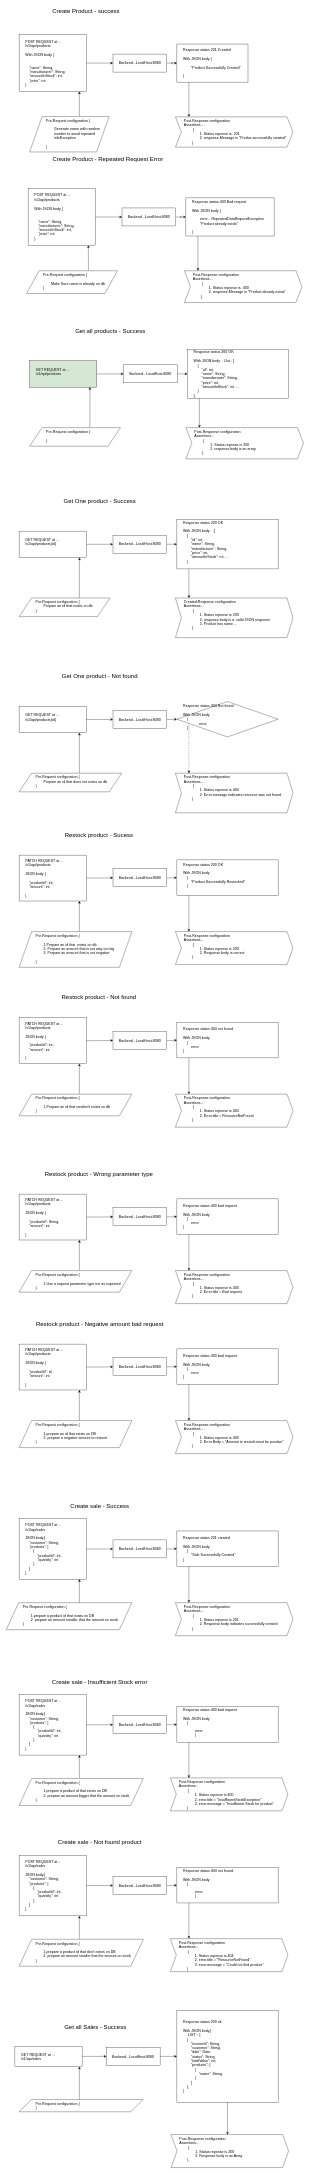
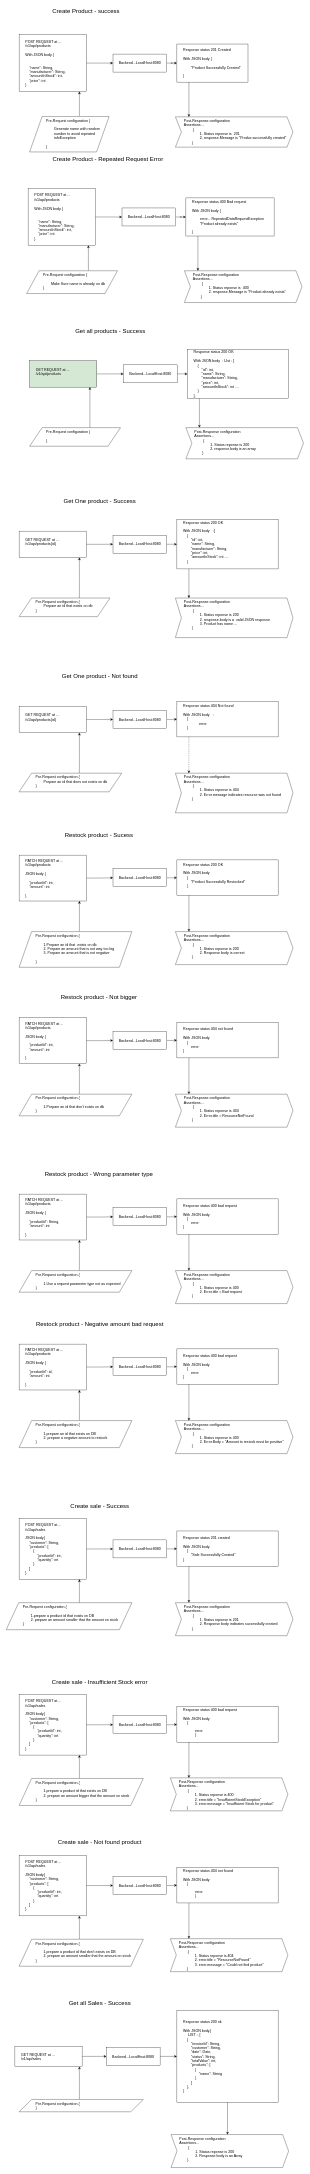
- <mxCell id="39" value="&lt;div&gt;&lt;span style=&quot;white-space: pre;&quot;&gt;&#09;Created&lt;/span&gt;-Response configuration&lt;/div&gt;&lt;div&gt;&lt;span style=&quot;white-space: pre;&quot;&gt;&#09;&lt;/span&gt;Assertions...&lt;/div&gt;&lt;div&gt;&lt;span style=&quot;white-space: pre;&quot;&gt;&#09;&lt;/span&gt;&lt;span style=&quot;white-space: pre;&quot;&gt;&#09;&lt;/span&gt;&amp;nbsp;{&lt;/div&gt;&lt;div&gt;&lt;span style=&quot;white-space: pre;&quot;&gt;&#09;&lt;/span&gt;&lt;span style=&quot;white-space: pre;&quot;&gt;&#09;&lt;span style=&quot;white-space: pre;&quot;&gt;&#09;&lt;/span&gt;1. Status reponse is 200&lt;/span&gt;&lt;/div&gt;&lt;div&gt;&lt;span style=&quot;white-space: pre;&quot;&gt;&lt;span style=&quot;white-space: pre;&quot;&gt;&#09;&lt;/span&gt;&lt;span style=&quot;white-space: pre;&quot;&gt;&#09;&lt;/span&gt;&lt;span style=&quot;white-space: pre;&quot;&gt;&#09;&lt;/span&gt;2. response.body is a  valid JSON resposne&lt;/span&gt;&lt;/div&gt;&lt;div&gt;&lt;span style=&quot;white-space: pre;&quot;&gt;&lt;span style=&quot;white-space: pre;&quot;&gt;&#09;&lt;/span&gt;&lt;span style=&quot;white-space: pre;&quot;&gt;&#09;&lt;/span&gt;&lt;span style=&quot;white-space: pre;&quot;&gt;&#09;&lt;/span&gt;3. Product has name ...&lt;/span&gt;&lt;/div&gt;&lt;div&gt;&lt;span style=&quot;white-space: pre;&quot;&gt;&#09;&lt;/span&gt;&lt;span style=&quot;white-space: pre;&quot;&gt;&#09;&lt;/span&gt;}&lt;/div&gt;" style="shape=step;perimeter=stepPerimeter;whiteSpace=wrap;html=1;fixedSize=1;align=left;verticalAlign=top;" vertex="1" parent="1"><mxGeometry x="584" y="1993" width="392" height="132" as="geometry" /></mxCell>
+ <mxCell id="39" value="&lt;div&gt;&lt;span style=&quot;white-space: pre;&quot;&gt;&#09;Post&lt;/span&gt;-Response configuration&lt;/div&gt;&lt;div&gt;&lt;span style=&quot;white-space: pre;&quot;&gt;&#09;&lt;/span&gt;Assertions...&lt;/div&gt;&lt;div&gt;&lt;span style=&quot;white-space: pre;&quot;&gt;&#09;&lt;/span&gt;&lt;span style=&quot;white-space: pre;&quot;&gt;&#09;&lt;/span&gt;&amp;nbsp;{&lt;/div&gt;&lt;div&gt;&lt;span style=&quot;white-space: pre;&quot;&gt;&#09;&lt;/span&gt;&lt;span style=&quot;white-space: pre;&quot;&gt;&#09;&lt;span style=&quot;white-space: pre;&quot;&gt;&#09;&lt;/span&gt;1. Status reponse is 200&lt;/span&gt;&lt;/div&gt;&lt;div&gt;&lt;span style=&quot;white-space: pre;&quot;&gt;&lt;span style=&quot;white-space: pre;&quot;&gt;&#09;&lt;/span&gt;&lt;span style=&quot;white-space: pre;&quot;&gt;&#09;&lt;/span&gt;&lt;span style=&quot;white-space: pre;&quot;&gt;&#09;&lt;/span&gt;2. response.body is a  valid JSON resposne&lt;/span&gt;&lt;/div&gt;&lt;div&gt;&lt;span style=&quot;white-space: pre;&quot;&gt;&lt;span style=&quot;white-space: pre;&quot;&gt;&#09;&lt;/span&gt;&lt;span style=&quot;white-space: pre;&quot;&gt;&#09;&lt;/span&gt;&lt;span style=&quot;white-space: pre;&quot;&gt;&#09;&lt;/span&gt;3. Product has name ...&lt;/span&gt;&lt;/div&gt;&lt;div&gt;&lt;span style=&quot;white-space: pre;&quot;&gt;&#09;&lt;/span&gt;&lt;span style=&quot;white-space: pre;&quot;&gt;&#09;&lt;/span&gt;}&lt;/div&gt;" style="shape=step;perimeter=stepPerimeter;whiteSpace=wrap;html=1;fixedSize=1;align=left;verticalAlign=top;" vertex="1" parent="1"><mxGeometry x="584" y="1993" width="392" height="132" as="geometry" /></mxCell>
- <mxCell id="46" value="&lt;div align=&quot;left&quot;&gt;Response status 404 Not found&lt;br&gt;&lt;br&gt;With JSON body&amp;nbsp; &amp;nbsp;:&lt;br&gt;&amp;nbsp; &amp;nbsp; {&lt;br&gt;&amp;nbsp; &amp;nbsp; &amp;nbsp; &amp;nbsp;&amp;nbsp;&lt;span style=&quot;white-space: pre;&quot;&gt;&#09;error&lt;/span&gt;&lt;br&gt;&amp;nbsp; &amp;nbsp; }&lt;br&gt;&lt;br&gt;&lt;/div&gt;" style="rhombus;whiteSpace=wrap;html=1;align=left;spacing=21;" vertex="1" parent="1"><mxGeometry x="589" y="2338" width="337.41" height="118" as="geometry" /></mxCell>
+ <mxCell id="46" value="&lt;div align=&quot;left&quot;&gt;Response status 404 Not found&lt;br&gt;&lt;br&gt;With JSON body&amp;nbsp; &amp;nbsp;:&lt;br&gt;&amp;nbsp; &amp;nbsp; {&lt;br&gt;&amp;nbsp; &amp;nbsp; &amp;nbsp; &amp;nbsp;&amp;nbsp;&lt;span style=&quot;white-space: pre;&quot;&gt;&#09;error&lt;/span&gt;&lt;br&gt;&amp;nbsp; &amp;nbsp; }&lt;br&gt;&lt;br&gt;&lt;/div&gt;" style="rounded=0;whiteSpace=wrap;html=1;align=left;spacing=21;" vertex="1" parent="1"><mxGeometry x="589" y="2338" width="337.41" height="118" as="geometry" /></mxCell>
- <mxCell id="71" value="Restock product - Not found&amp;nbsp;" style="text;html=1;align=center;verticalAlign=middle;whiteSpace=wrap;rounded=0;fontSize=20;" vertex="1" parent="1"><mxGeometry x="97" y="3308" width="470" height="30" as="geometry" /></mxCell>
+ <mxCell id="71" value="Restock product - Not bigger&amp;nbsp;" style="text;html=1;align=center;verticalAlign=middle;whiteSpace=wrap;rounded=0;fontSize=20;" vertex="1" parent="1"><mxGeometry x="97" y="3308" width="470" height="30" as="geometry" /></mxCell>
- <mxCell id="68" value="&lt;div&gt;&lt;span style=&quot;white-space: pre;&quot;&gt;&#09;&lt;/span&gt;&lt;span style=&quot;white-space: pre;&quot;&gt;&#09;&lt;/span&gt;Pre-Request configuration {&lt;/div&gt;&lt;div&gt;&lt;br&gt;&lt;/div&gt;&lt;div&gt;&lt;span style=&quot;white-space: pre;&quot;&gt;&#09;&lt;/span&gt;&lt;span style=&quot;white-space: pre;&quot;&gt;&#09;&lt;/span&gt;&lt;span style=&quot;white-space: pre;&quot;&gt;&#09;1.Prepare an id that random't exists on db&lt;/span&gt;&lt;/div&gt;&lt;div&gt;&lt;span style=&quot;white-space: pre;&quot;&gt;&#09;&lt;/span&gt;&lt;span style=&quot;white-space: pre;&quot;&gt;&#09;&lt;/span&gt;}&lt;/div&gt;&lt;div&gt;&lt;br&gt;&lt;/div&gt;" style="shape=parallelogram;perimeter=parallelogramPerimeter;whiteSpace=wrap;html=1;fixedSize=1;size=41.759;verticalAlign=top;align=left;" vertex="1" parent="1"><mxGeometry x="63" y="3647" width="376" height="72" as="geometry" /></mxCell>
+ <mxCell id="68" value="&lt;div&gt;&lt;span style=&quot;white-space: pre;&quot;&gt;&#09;&lt;/span&gt;&lt;span style=&quot;white-space: pre;&quot;&gt;&#09;&lt;/span&gt;Pre-Request configuration {&lt;/div&gt;&lt;div&gt;&lt;br&gt;&lt;/div&gt;&lt;div&gt;&lt;span style=&quot;white-space: pre;&quot;&gt;&#09;&lt;/span&gt;&lt;span style=&quot;white-space: pre;&quot;&gt;&#09;&lt;/span&gt;&lt;span style=&quot;white-space: pre;&quot;&gt;&#09;1.Prepare an id that don't exists on db&lt;/span&gt;&lt;/div&gt;&lt;div&gt;&lt;span style=&quot;white-space: pre;&quot;&gt;&#09;&lt;/span&gt;&lt;span style=&quot;white-space: pre;&quot;&gt;&#09;&lt;/span&gt;}&lt;/div&gt;&lt;div&gt;&lt;br&gt;&lt;/div&gt;" style="shape=parallelogram;perimeter=parallelogramPerimeter;whiteSpace=wrap;html=1;fixedSize=1;size=41.759;verticalAlign=top;align=left;" vertex="1" parent="1"><mxGeometry x="63" y="3647" width="376" height="72" as="geometry" /></mxCell>
- <mxCell id="131" value="Get all Sales - Success" style="text;html=1;align=center;verticalAlign=middle;whiteSpace=wrap;rounded=0;fontSize=20;" vertex="1" parent="1"><mxGeometry x="82" y="6739" width="470" height="30" as="geometry" /></mxCell>
+ <mxCell id="131" value="Get all Sales - Success" style="text;html=1;align=center;verticalAlign=middle;whiteSpace=wrap;rounded=0;fontSize=20;" vertex="1" parent="1"><mxGeometry x="97" y="6659" width="470" height="30" as="geometry" /></mxCell>
